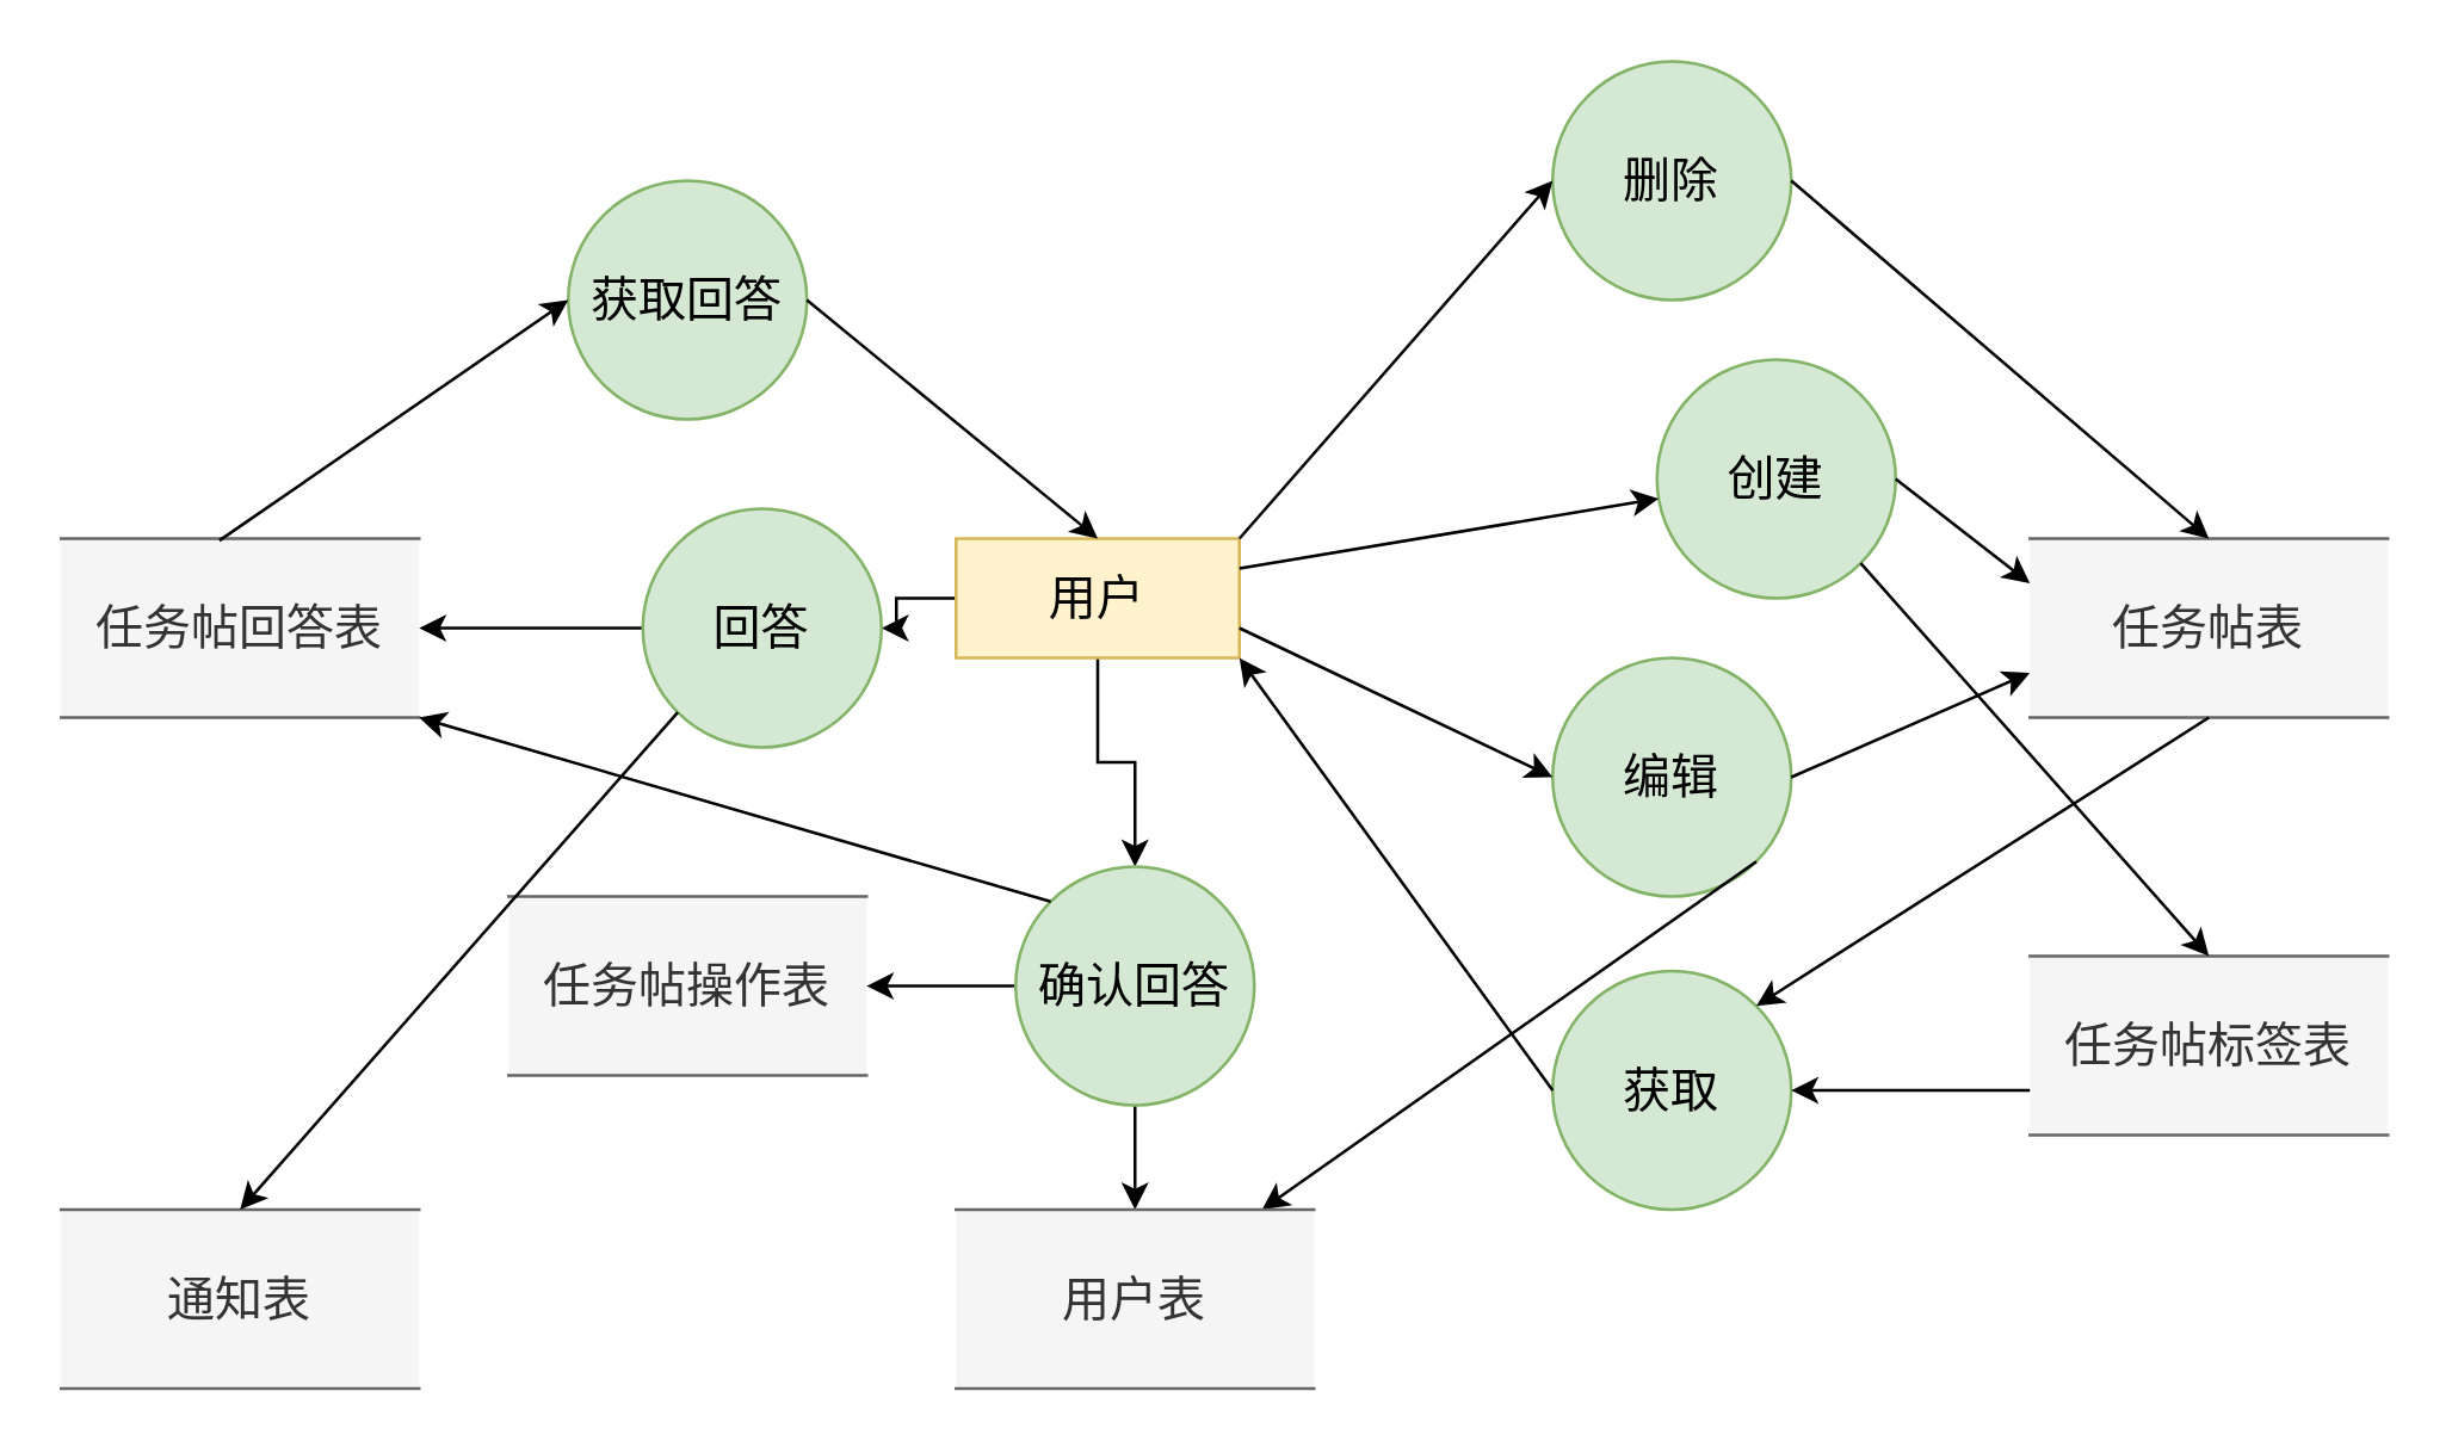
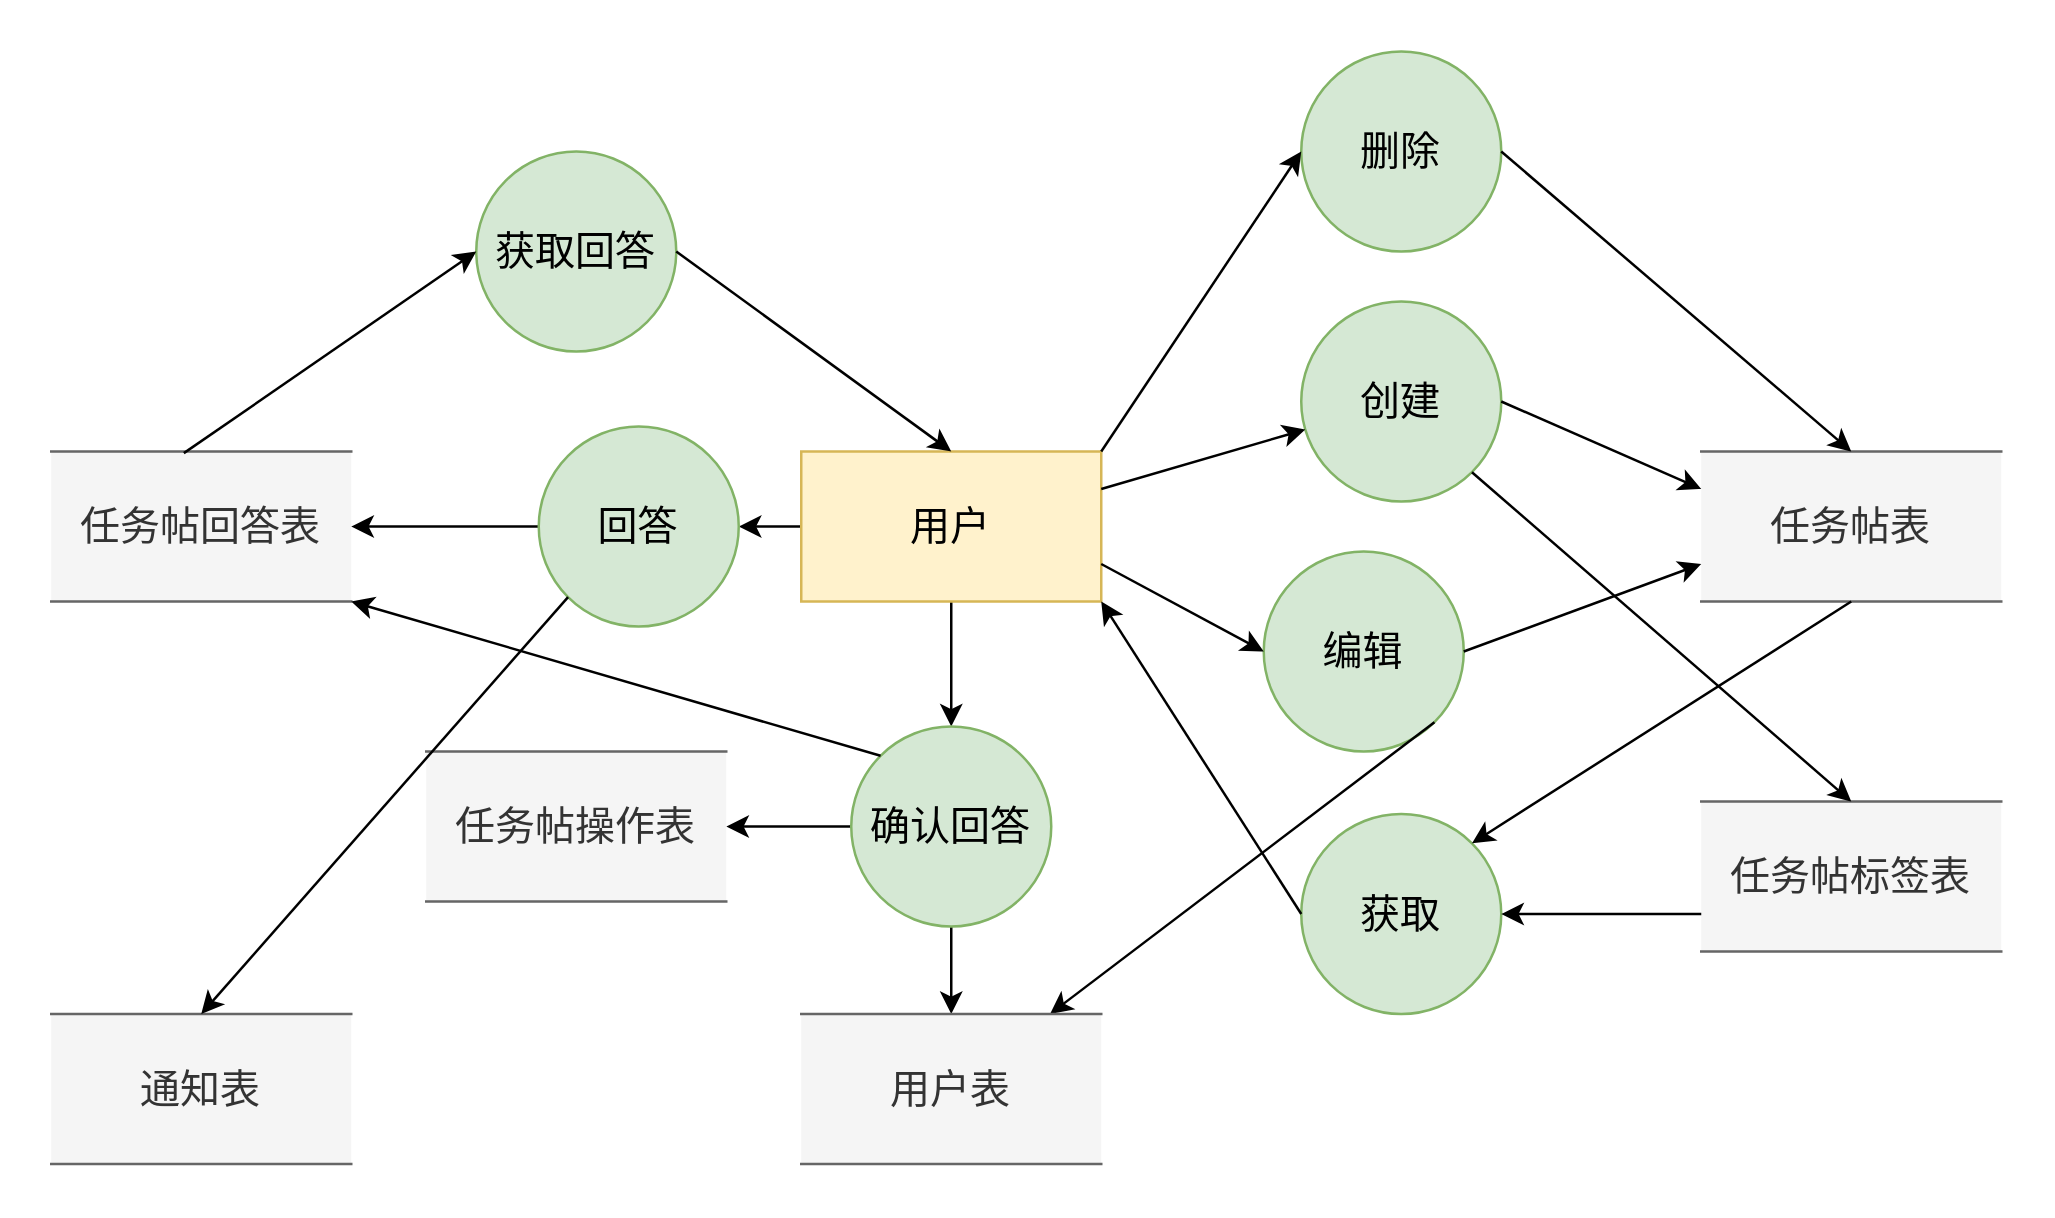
- <mxCell id="5" value="&lt;font style=&quot;font-size: 16px;&quot;&gt;创建&lt;/font&gt;" style="ellipse;whiteSpace=wrap;html=1;aspect=fixed;fillColor=#d5e8d4;strokeColor=#82b366;" parent="1" vertex="1"><mxGeometry x="555" y="120" width="80" height="80" as="geometry" /></mxCell>
+ <mxCell id="5" value="&lt;font style=&quot;font-size: 16px;&quot;&gt;创建&lt;/font&gt;" style="ellipse;whiteSpace=wrap;html=1;aspect=fixed;fillColor=#d5e8d4;strokeColor=#82b366;" parent="1" vertex="1"><mxGeometry x="520" y="120" width="80" height="80" as="geometry" /></mxCell>
- <mxCell id="4" value="&lt;font style=&quot;font-size: 16px;&quot;&gt;用户&lt;/font&gt;" style="rounded=0;whiteSpace=wrap;html=1;fillColor=#fff2cc;strokeColor=#d6b656;" parent="1" vertex="1"><mxGeometry x="320" y="180" width="95" height="40" as="geometry" /></mxCell>
+ <mxCell id="4" value="&lt;font style=&quot;font-size: 16px;&quot;&gt;用户&lt;/font&gt;" style="rounded=0;whiteSpace=wrap;html=1;fillColor=#fff2cc;strokeColor=#d6b656;" parent="1" vertex="1"><mxGeometry x="320" y="180" width="120" height="60" as="geometry" /></mxCell>
- <mxCell id="6" value="&lt;font style=&quot;font-size: 16px;&quot;&gt;编辑&lt;/font&gt;" style="ellipse;whiteSpace=wrap;html=1;aspect=fixed;fillColor=#d5e8d4;strokeColor=#82b366;" parent="1" vertex="1"><mxGeometry x="520" y="220" width="80" height="80" as="geometry" /></mxCell>
+ <mxCell id="6" value="&lt;font style=&quot;font-size: 16px;&quot;&gt;编辑&lt;/font&gt;" style="ellipse;whiteSpace=wrap;html=1;aspect=fixed;fillColor=#d5e8d4;strokeColor=#82b366;" parent="1" vertex="1"><mxGeometry x="505" y="220" width="80" height="80" as="geometry" /></mxCell>
